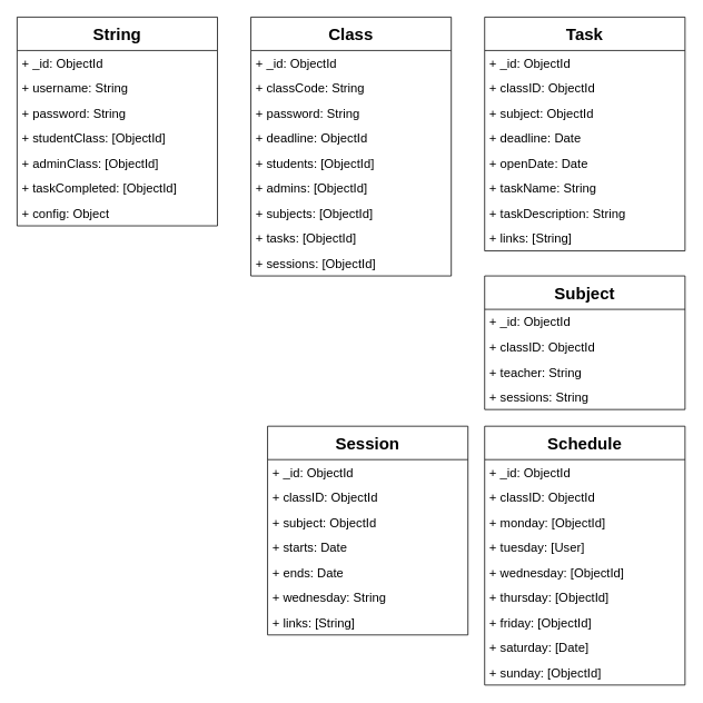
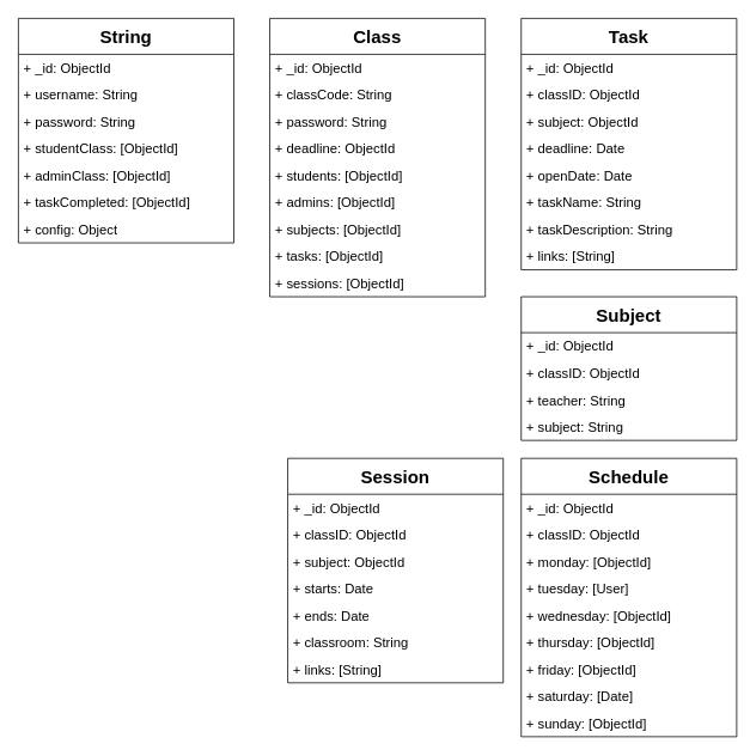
- <mxCell id="24" value="&lt;font style=&quot;font-size: 15px;&quot;&gt;+ sessions: String&lt;/font&gt;" style="text;strokeColor=none;fillColor=none;align=left;verticalAlign=top;spacingLeft=4;spacingRight=4;overflow=hidden;rotatable=0;points=[[0,0.5],[1,0.5]];portConstraint=eastwest;whiteSpace=wrap;html=1;" vertex="1" parent="20"><mxGeometry y="130" width="240" height="30" as="geometry" /></mxCell>
+ <mxCell id="24" value="&lt;font style=&quot;font-size: 15px;&quot;&gt;+ subject: String&lt;/font&gt;" style="text;strokeColor=none;fillColor=none;align=left;verticalAlign=top;spacingLeft=4;spacingRight=4;overflow=hidden;rotatable=0;points=[[0,0.5],[1,0.5]];portConstraint=eastwest;whiteSpace=wrap;html=1;" vertex="1" parent="20"><mxGeometry y="130" width="240" height="30" as="geometry" /></mxCell>
- <mxCell id="50" value="&lt;font style=&quot;font-size: 15px;&quot;&gt;+ wednesday: String&lt;/font&gt;" style="text;strokeColor=none;fillColor=none;align=left;verticalAlign=top;spacingLeft=4;spacingRight=4;overflow=hidden;rotatable=0;points=[[0,0.5],[1,0.5]];portConstraint=eastwest;whiteSpace=wrap;html=1;" vertex="1" parent="44"><mxGeometry y="190" width="240" height="30" as="geometry" /></mxCell>
+ <mxCell id="50" value="&lt;font style=&quot;font-size: 15px;&quot;&gt;+ classroom: String&lt;/font&gt;" style="text;strokeColor=none;fillColor=none;align=left;verticalAlign=top;spacingLeft=4;spacingRight=4;overflow=hidden;rotatable=0;points=[[0,0.5],[1,0.5]];portConstraint=eastwest;whiteSpace=wrap;html=1;" vertex="1" parent="44"><mxGeometry y="190" width="240" height="30" as="geometry" /></mxCell>
